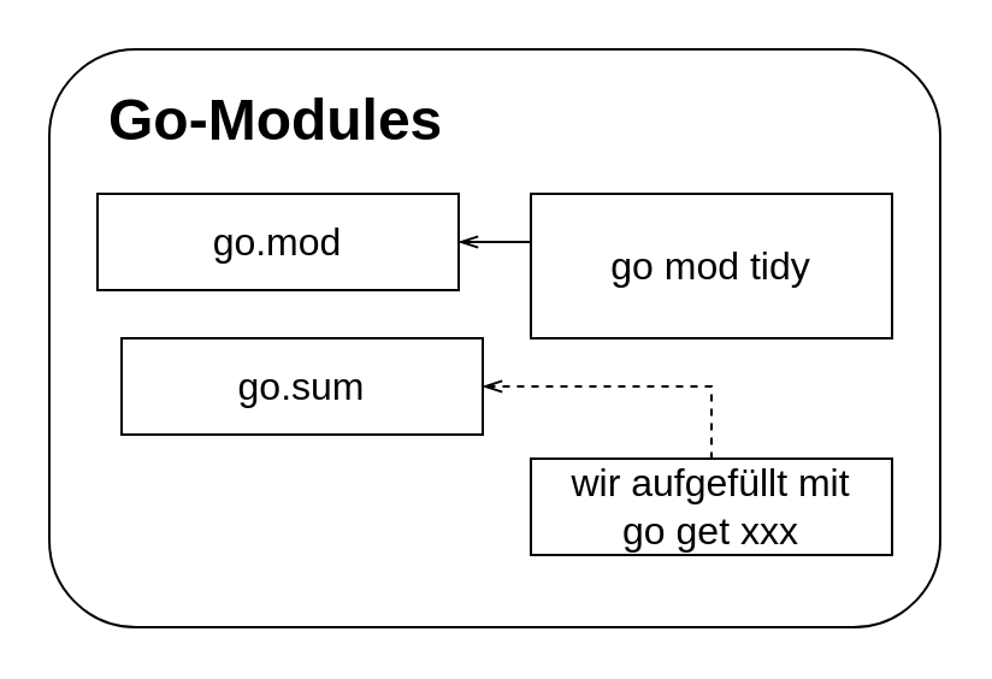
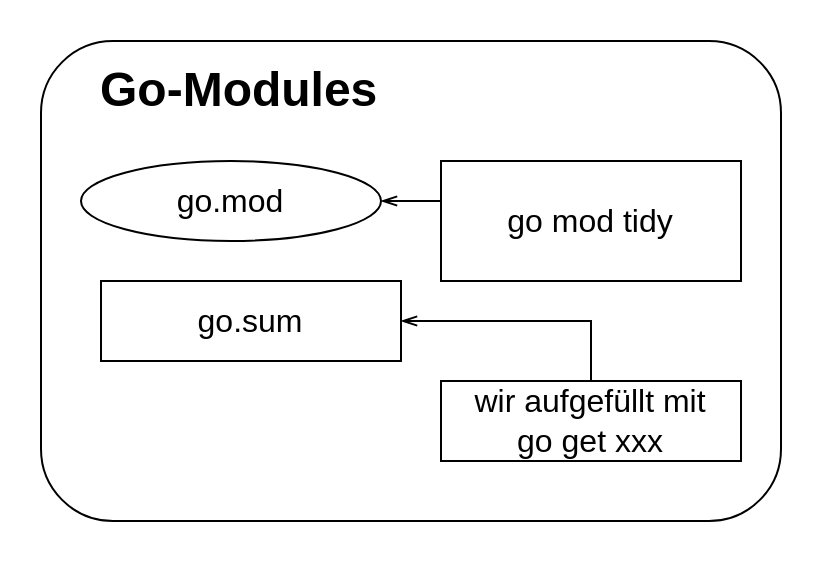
- <mxCell id="3" value="&lt;h1&gt;Go-Modules&lt;/h1&gt;&lt;p&gt;&lt;br&gt;&lt;/p&gt;" style="text;html=1;strokeColor=none;fillColor=none;spacing=5;spacingTop=-20;whiteSpace=wrap;overflow=hidden;rounded=0;" vertex="1" parent="1"><mxGeometry x="40" y="30" width="190" height="40" as="geometry" /></mxCell>
+ <mxCell id="3" value="&lt;h1&gt;Go-Modules&lt;/h1&gt;&lt;p&gt;&lt;br&gt;&lt;/p&gt;" style="text;html=1;strokeColor=none;fillColor=none;spacing=5;spacingTop=-20;whiteSpace=wrap;overflow=hidden;rounded=0;" vertex="1" parent="1"><mxGeometry x="45" y="25" width="190" height="40" as="geometry" /></mxCell>
- <mxCell id="5" value="&lt;font style=&quot;font-size: 16px&quot;&gt;go.mod&lt;/font&gt;" style="whiteSpace=wrap;html=1;" vertex="1" parent="1"><mxGeometry x="40" y="80" width="150" height="40" as="geometry" /></mxCell>
+ <mxCell id="5" value="&lt;font style=&quot;font-size: 16px&quot;&gt;go.mod&lt;/font&gt;" style="ellipse;whiteSpace=wrap;html=1;" vertex="1" parent="1"><mxGeometry x="40" y="80" width="150" height="40" as="geometry" /></mxCell>
- <mxCell id="6" value="" style="edgeStyle=orthogonalEdgeStyle;rounded=0;orthogonalLoop=1;jettySize=auto;html=1;startArrow=openThin;startFill=0;endArrow=none;endFill=0;dashed=1;" edge="1" parent="1" source="7" target="8"><mxGeometry relative="1" as="geometry" /></mxCell>
+ <mxCell id="6" value="" style="edgeStyle=orthogonalEdgeStyle;rounded=0;orthogonalLoop=1;jettySize=auto;html=1;startArrow=openThin;startFill=0;endArrow=none;endFill=0;" edge="1" parent="1" source="7" target="8"><mxGeometry relative="1" as="geometry" /></mxCell>
